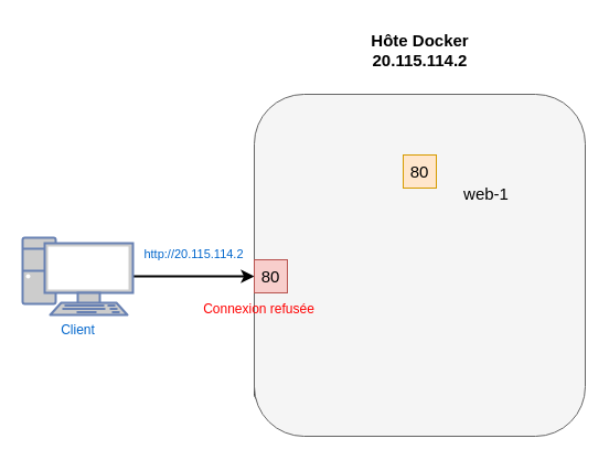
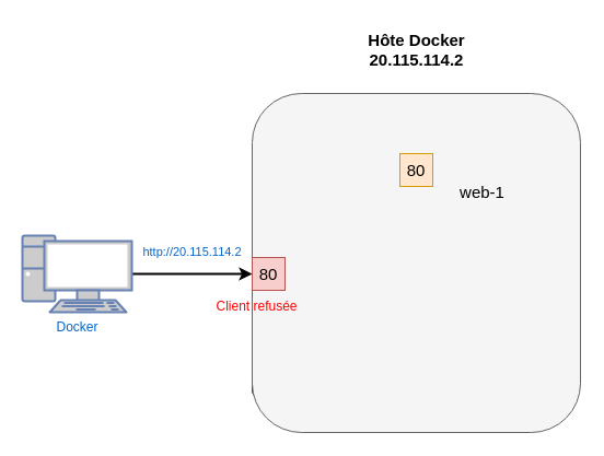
- <mxCell id="13" value="&lt;font color=&quot;#ff0000&quot;&gt;Connexion refusée&lt;/font&gt;" style="text;html=1;align=center;verticalAlign=middle;resizable=0;points=[];autosize=1;strokeColor=none;fillColor=none;" vertex="1" parent="1"><mxGeometry x="174" y="265" width="120" height="30" as="geometry" /></mxCell>
+ <mxCell id="13" value="&lt;font color=&quot;#ff0000&quot;&gt;Client refusée&lt;/font&gt;" style="text;html=1;align=center;verticalAlign=middle;resizable=0;points=[];autosize=1;strokeColor=none;fillColor=none;" vertex="1" parent="1"><mxGeometry x="174" y="265" width="120" height="30" as="geometry" /></mxCell>
- <mxCell id="10" value="Client&lt;br&gt;" style="fontColor=#0066CC;verticalAlign=top;verticalLabelPosition=bottom;labelPosition=center;align=center;html=1;outlineConnect=0;fillColor=#CCCCCC;strokeColor=#6881B3;gradientColor=none;gradientDirection=north;strokeWidth=2;shape=mxgraph.networks.pc;fontSize=12;" parent="1" vertex="1"><mxGeometry x="20" y="215" width="100" height="70" as="geometry" /></mxCell>
+ <mxCell id="10" value="Docker&lt;br&gt;" style="fontColor=#0066CC;verticalAlign=top;verticalLabelPosition=bottom;labelPosition=center;align=center;html=1;outlineConnect=0;fillColor=#CCCCCC;strokeColor=#6881B3;gradientColor=none;gradientDirection=north;strokeWidth=2;shape=mxgraph.networks.pc;fontSize=12;" parent="1" vertex="1"><mxGeometry x="20" y="215" width="100" height="70" as="geometry" /></mxCell>
